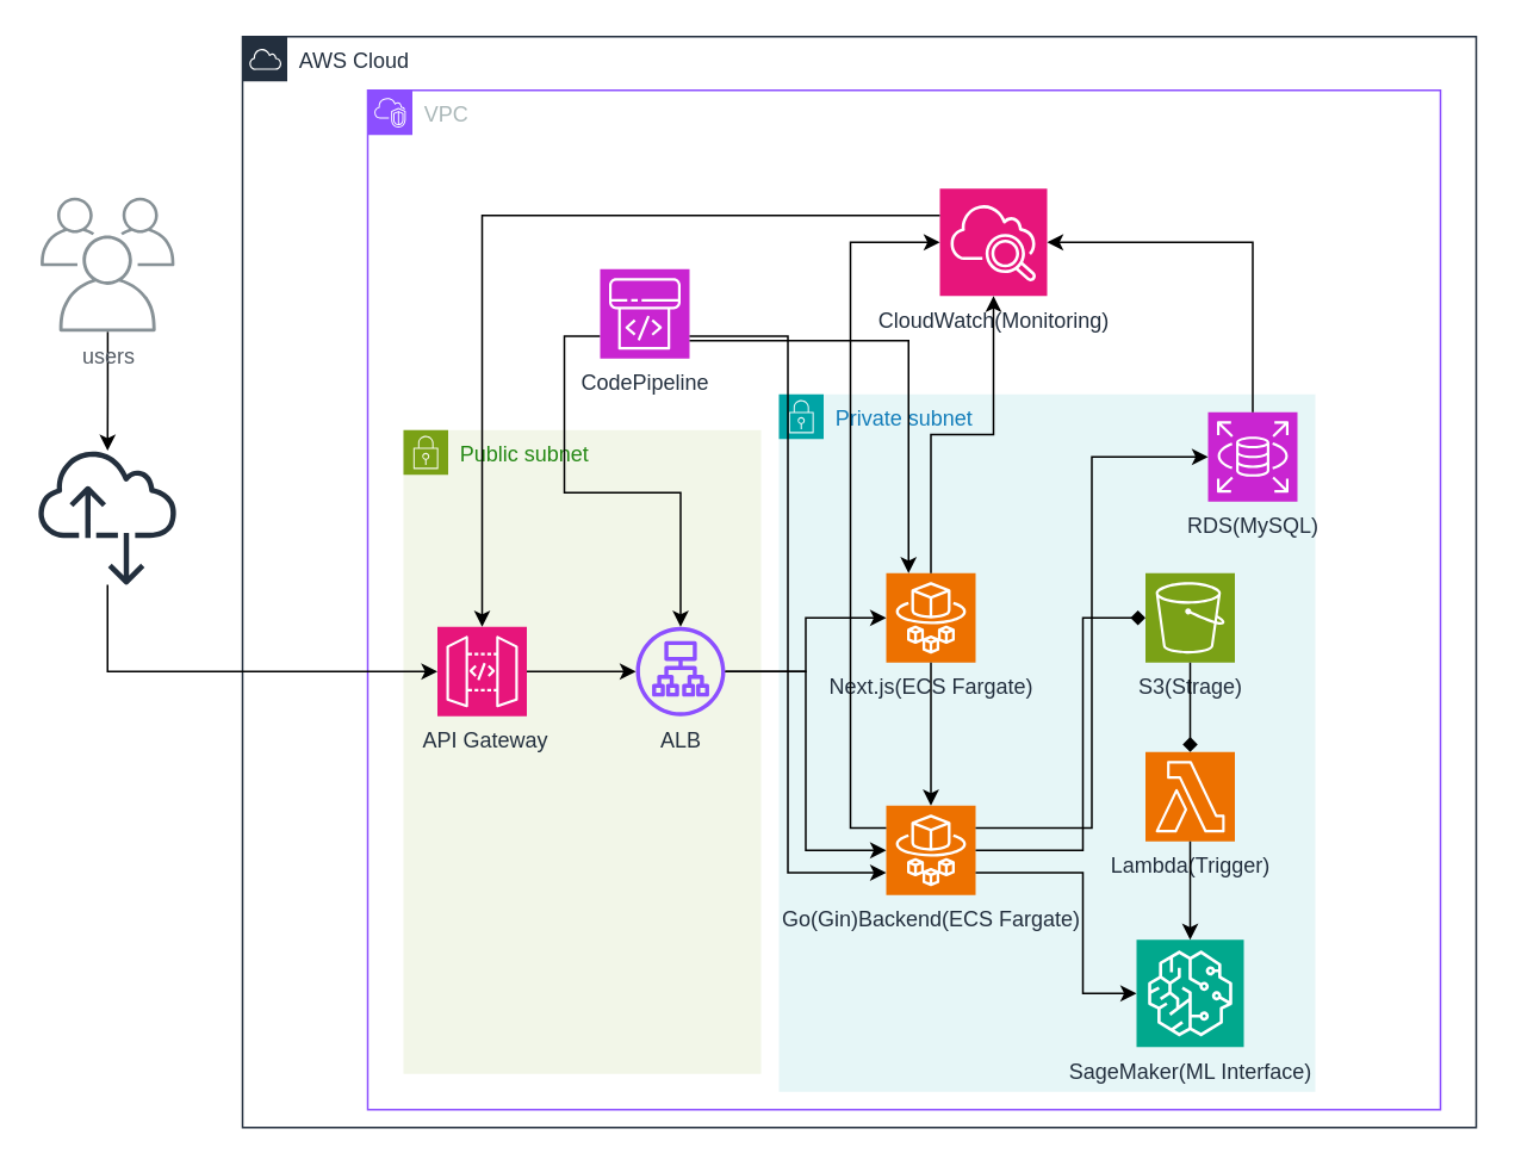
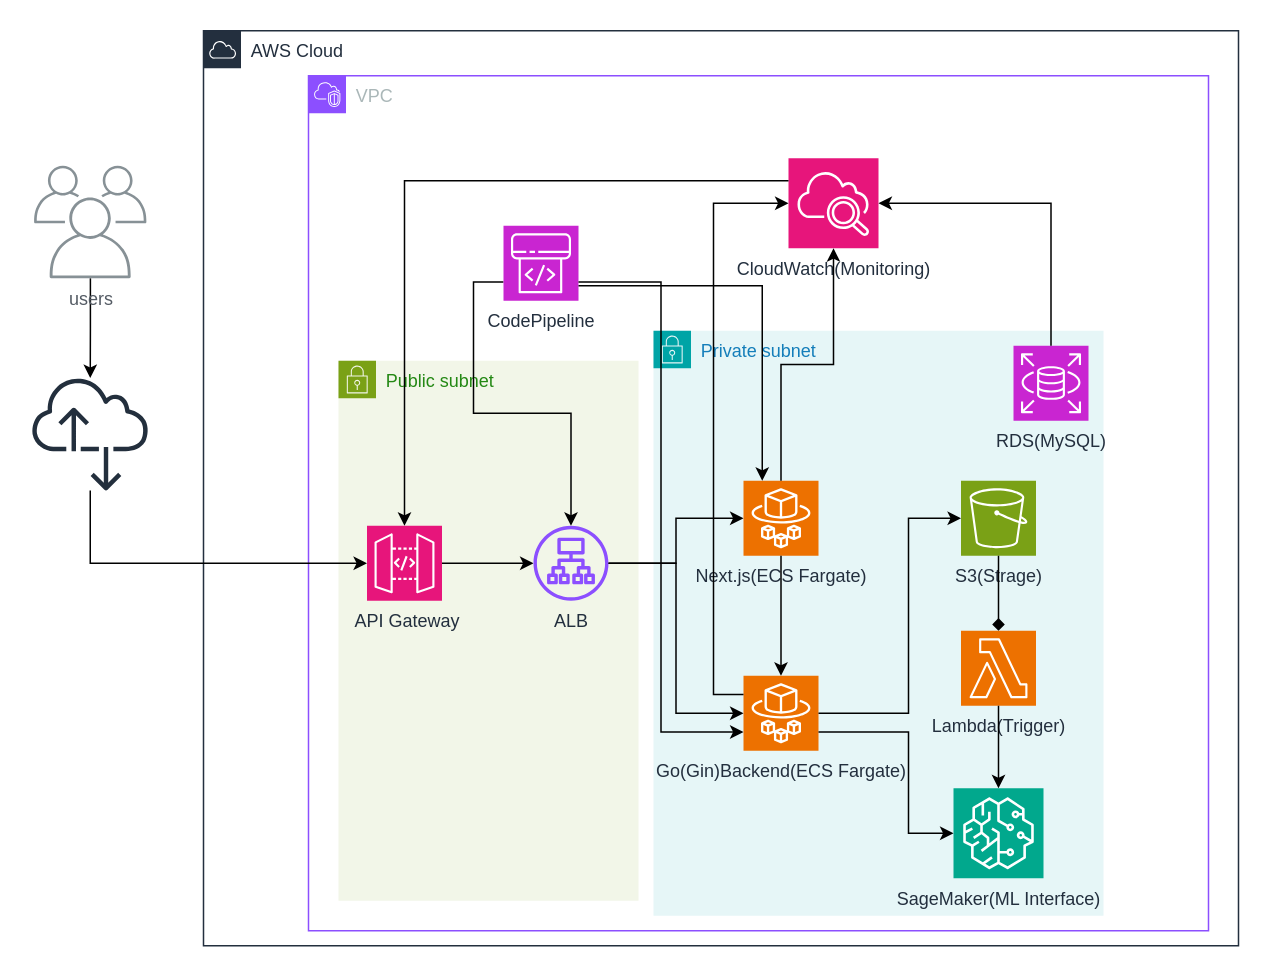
- <mxCell id="11" style="edgeStyle=orthogonalEdgeStyle;rounded=0;orthogonalLoop=1;jettySize=auto;html=1;exitX=1;exitY=0.5;exitDx=0;exitDy=0;exitPerimeter=0;entryX=0;entryY=0.5;entryDx=0;entryDy=0;entryPerimeter=0;endArrow=diamond;" edge="1" parent="4" source="8" target="6"><mxGeometry relative="1" as="geometry"><Array as="points"><mxPoint x="170" y="255" /><mxPoint x="170" y="125" /></Array></mxGeometry></mxCell>
+ <mxCell id="11" style="edgeStyle=orthogonalEdgeStyle;rounded=0;orthogonalLoop=1;jettySize=auto;html=1;exitX=1;exitY=0.5;exitDx=0;exitDy=0;exitPerimeter=0;entryX=0;entryY=0.5;entryDx=0;entryDy=0;entryPerimeter=0;" edge="1" parent="4" source="8" target="6"><mxGeometry relative="1" as="geometry"><Array as="points"><mxPoint x="170" y="255" /><mxPoint x="170" y="125" /></Array></mxGeometry></mxCell>
- <mxCell id="10" style="edgeStyle=orthogonalEdgeStyle;rounded=0;orthogonalLoop=1;jettySize=auto;html=1;exitX=1;exitY=0.25;exitDx=0;exitDy=0;exitPerimeter=0;entryX=0;entryY=0.5;entryDx=0;entryDy=0;entryPerimeter=0;" edge="1" parent="4" source="8" target="5"><mxGeometry relative="1" as="geometry" /></mxCell>
